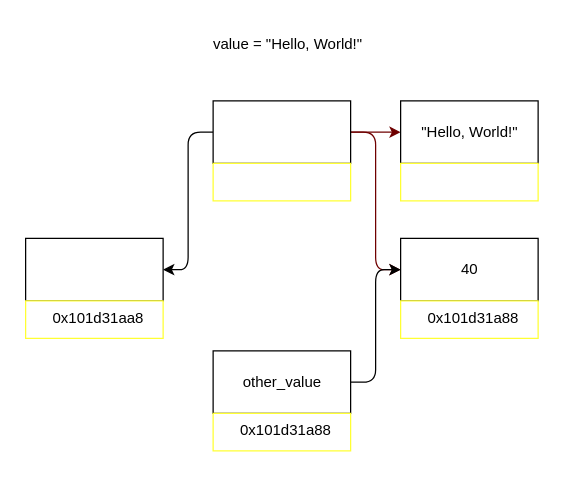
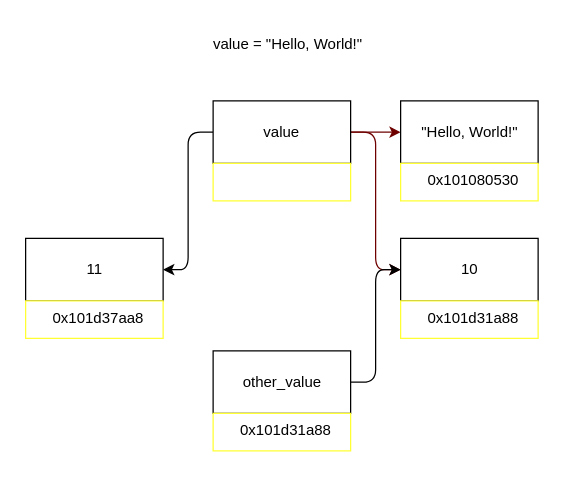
+ <mxCell id="7" value="value" style="text;html=1;strokeColor=none;fillColor=none;align=center;verticalAlign=middle;whiteSpace=wrap;rounded=0;" parent="1" vertex="1"><mxGeometry x="195" y="90" width="60" height="30" as="geometry" /></mxCell>
+ <mxCell id="12" value="0x101080530" style="text;whiteSpace=wrap;html=1;" parent="1" vertex="1"><mxGeometry x="340" y="130" width="70" height="30" as="geometry" /></mxCell>
+ <mxCell id="22" value="11" style="text;html=1;strokeColor=none;fillColor=none;align=center;verticalAlign=middle;whiteSpace=wrap;rounded=0;" parent="1" vertex="1"><mxGeometry x="32.5" y="200" width="85" height="30" as="geometry" /></mxCell>
- <mxCell id="14" value="40" style="text;html=1;strokeColor=none;fillColor=none;align=center;verticalAlign=middle;whiteSpace=wrap;rounded=0;" parent="1" vertex="1"><mxGeometry x="332.5" y="200" width="85" height="30" as="geometry" /></mxCell>
+ <mxCell id="14" value="10" style="text;html=1;strokeColor=none;fillColor=none;align=center;verticalAlign=middle;whiteSpace=wrap;rounded=0;" parent="1" vertex="1"><mxGeometry x="332.5" y="200" width="85" height="30" as="geometry" /></mxCell>
- <mxCell id="24" value="0x101d31aa8" style="text;whiteSpace=wrap;html=1;" parent="1" vertex="1"><mxGeometry x="40" y="240" width="70" height="30" as="geometry" /></mxCell>
+ <mxCell id="24" value="0x101d37aa8" style="text;whiteSpace=wrap;html=1;" parent="1" vertex="1"><mxGeometry x="40" y="240" width="70" height="30" as="geometry" /></mxCell>
